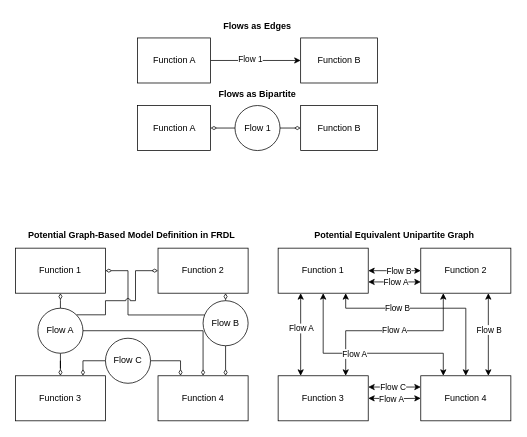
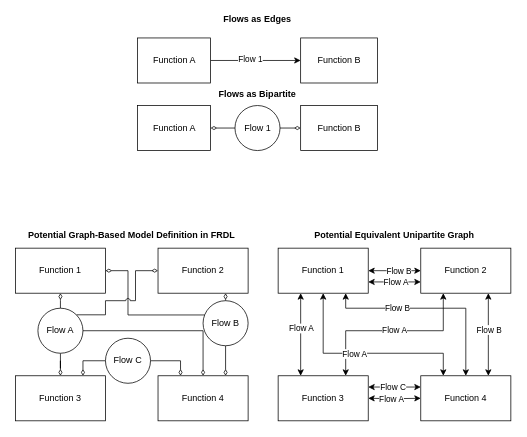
- <mxCell id="2" value="&lt;b&gt;Flows as Edges&lt;/b&gt;" style="text;html=1;strokeColor=none;fillColor=none;align=center;verticalAlign=middle;whiteSpace=wrap;rounded=0;" parent="1" vertex="1"><mxGeometry x="170" y="20" width="345" height="30" as="geometry" /></mxCell>
+ <mxCell id="2" value="&lt;b&gt;Flows as Edges&lt;/b&gt;" style="text;html=1;strokeColor=none;fillColor=none;align=center;verticalAlign=middle;whiteSpace=wrap;rounded=0;" parent="1" vertex="1"><mxGeometry x="170" y="10" width="345" height="30" as="geometry" /></mxCell>
